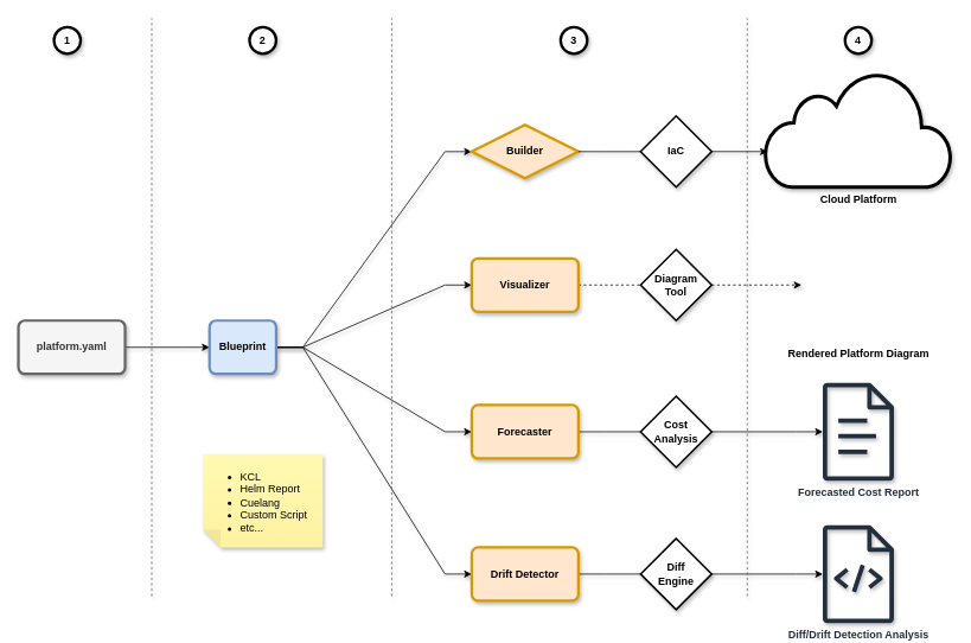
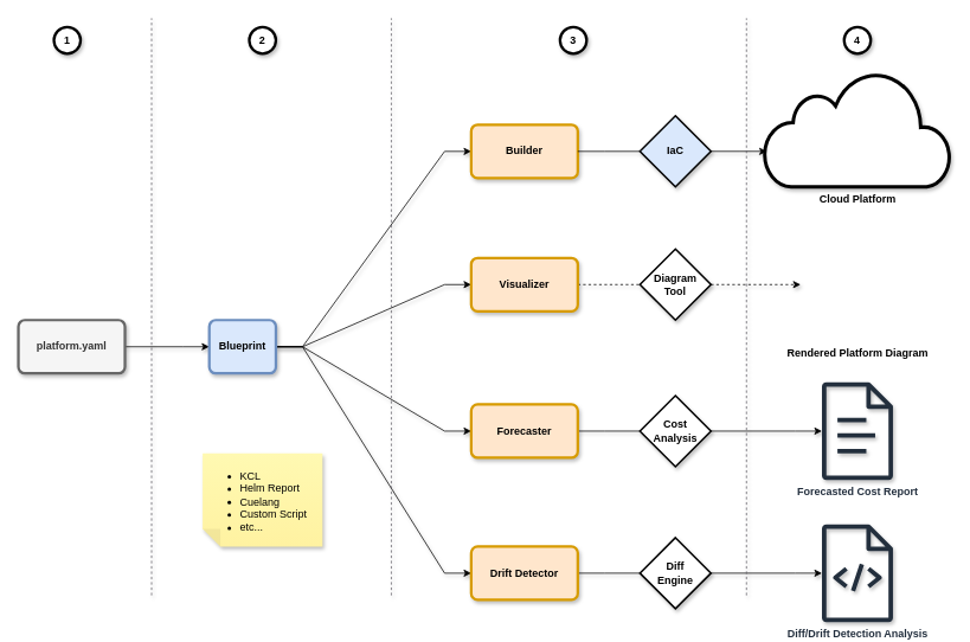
- <mxCell id="9" value="Builder" style="rhombus;whiteSpace=wrap;html=1;fillColor=#ffe6cc;strokeColor=#d79b00;arcSize=12;strokeWidth=3;fontStyle=1;shadow=1;" vertex="1" parent="1"><mxGeometry x="530" y="140" width="120" height="60" as="geometry" /></mxCell>
+ <mxCell id="9" value="Builder" style="rounded=1;whiteSpace=wrap;html=1;fillColor=#ffe6cc;strokeColor=#d79b00;arcSize=12;strokeWidth=3;fontStyle=1;shadow=1;" vertex="1" parent="1"><mxGeometry x="530" y="140" width="120" height="60" as="geometry" /></mxCell>
- <mxCell id="18" value="IaC" style="rhombus;whiteSpace=wrap;html=1;strokeWidth=2;fontStyle=1;shadow=1;" vertex="1" parent="1"><mxGeometry x="720" y="130" width="80" height="80" as="geometry" /></mxCell>
+ <mxCell id="18" value="IaC" style="rhombus;whiteSpace=wrap;html=1;strokeWidth=2;fontStyle=1;shadow=1;fillColor=#dae8fc;" vertex="1" parent="1"><mxGeometry x="720" y="130" width="80" height="80" as="geometry" /></mxCell>
